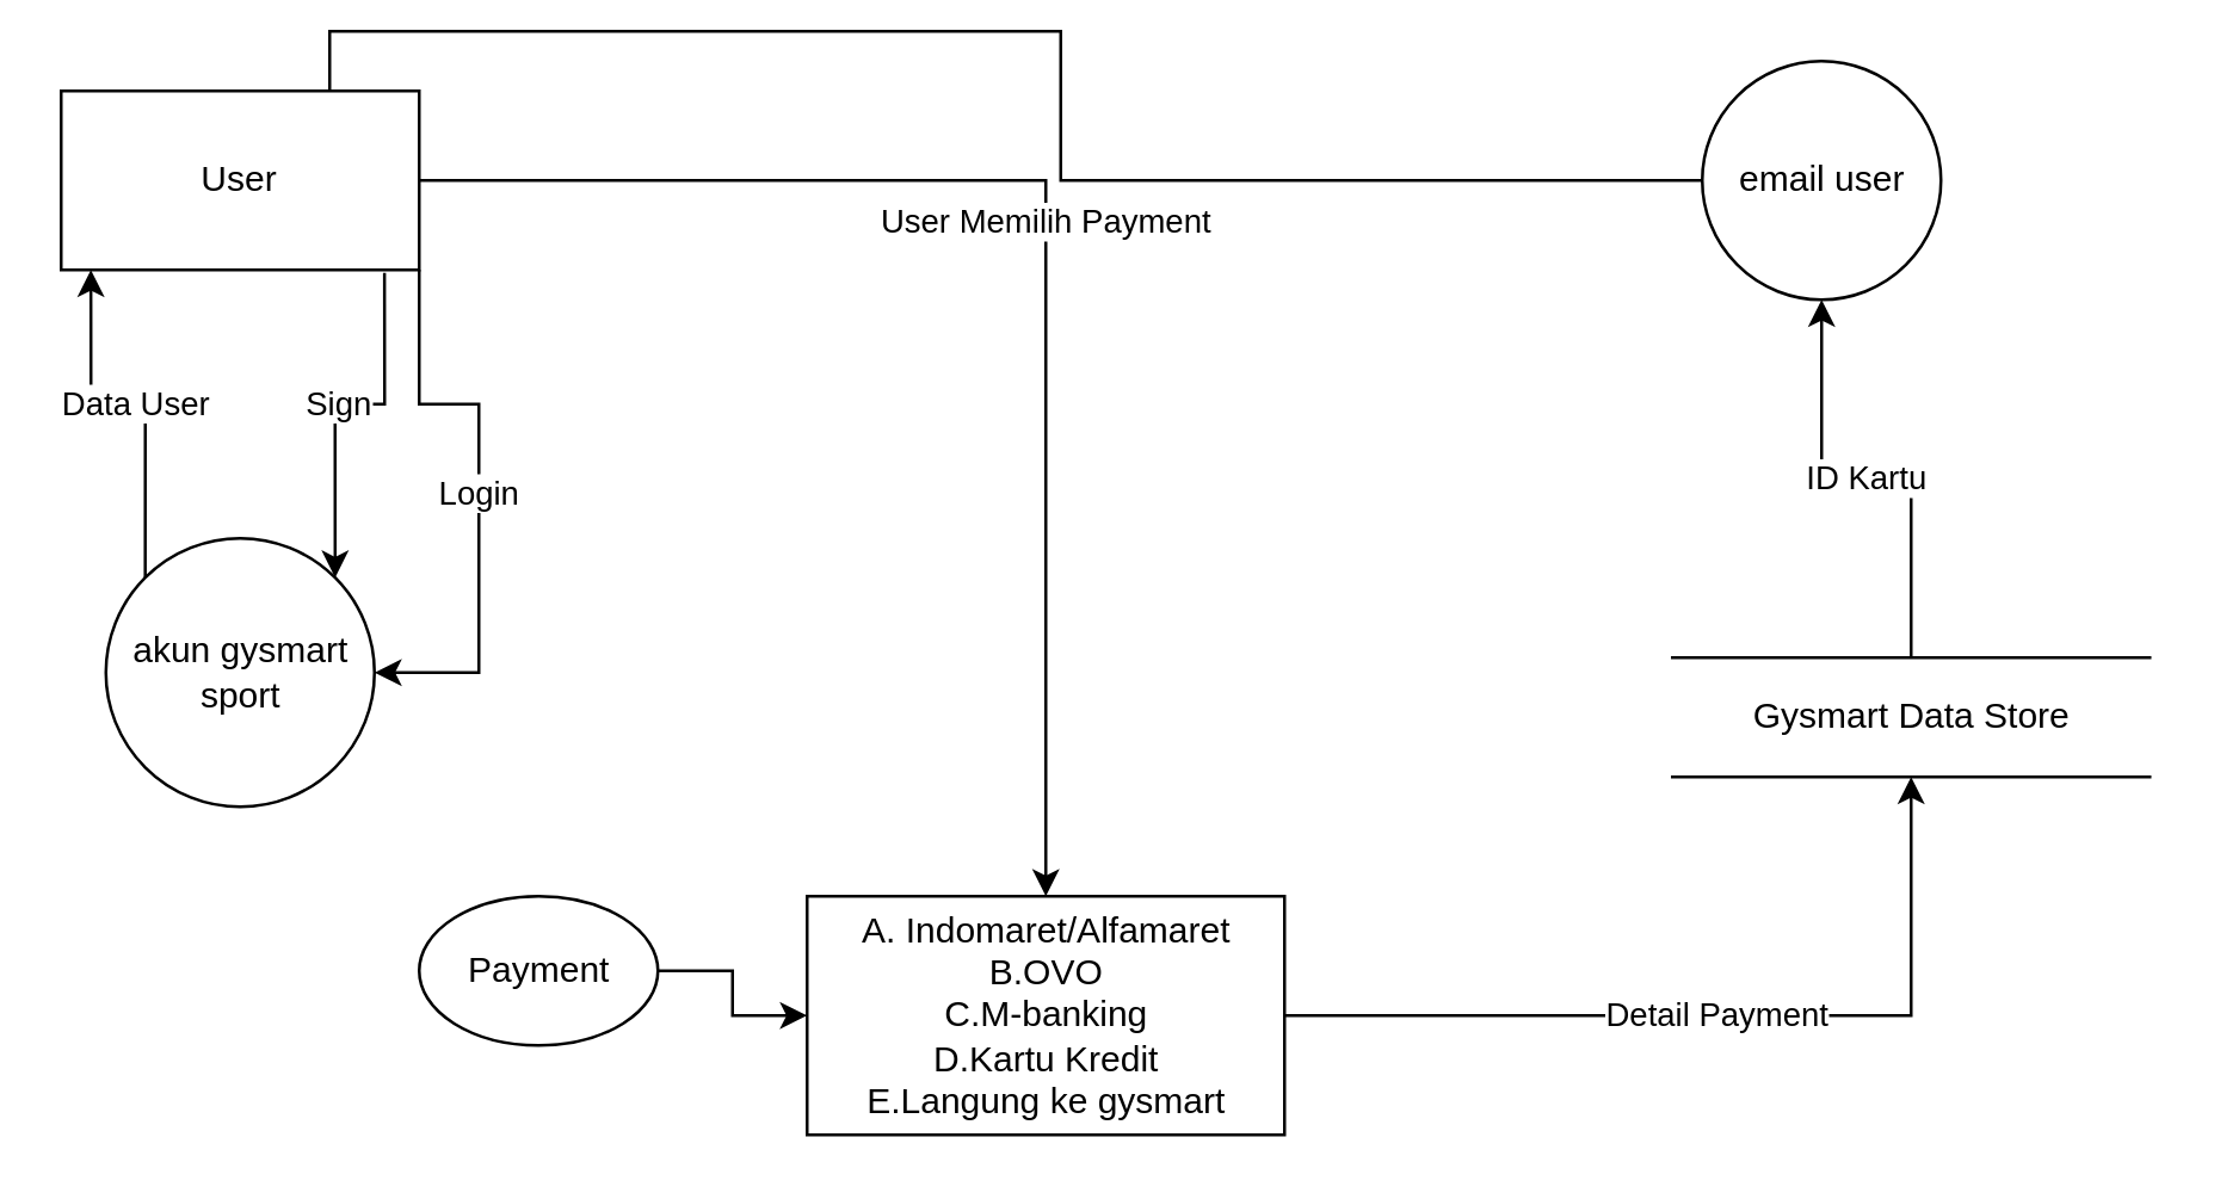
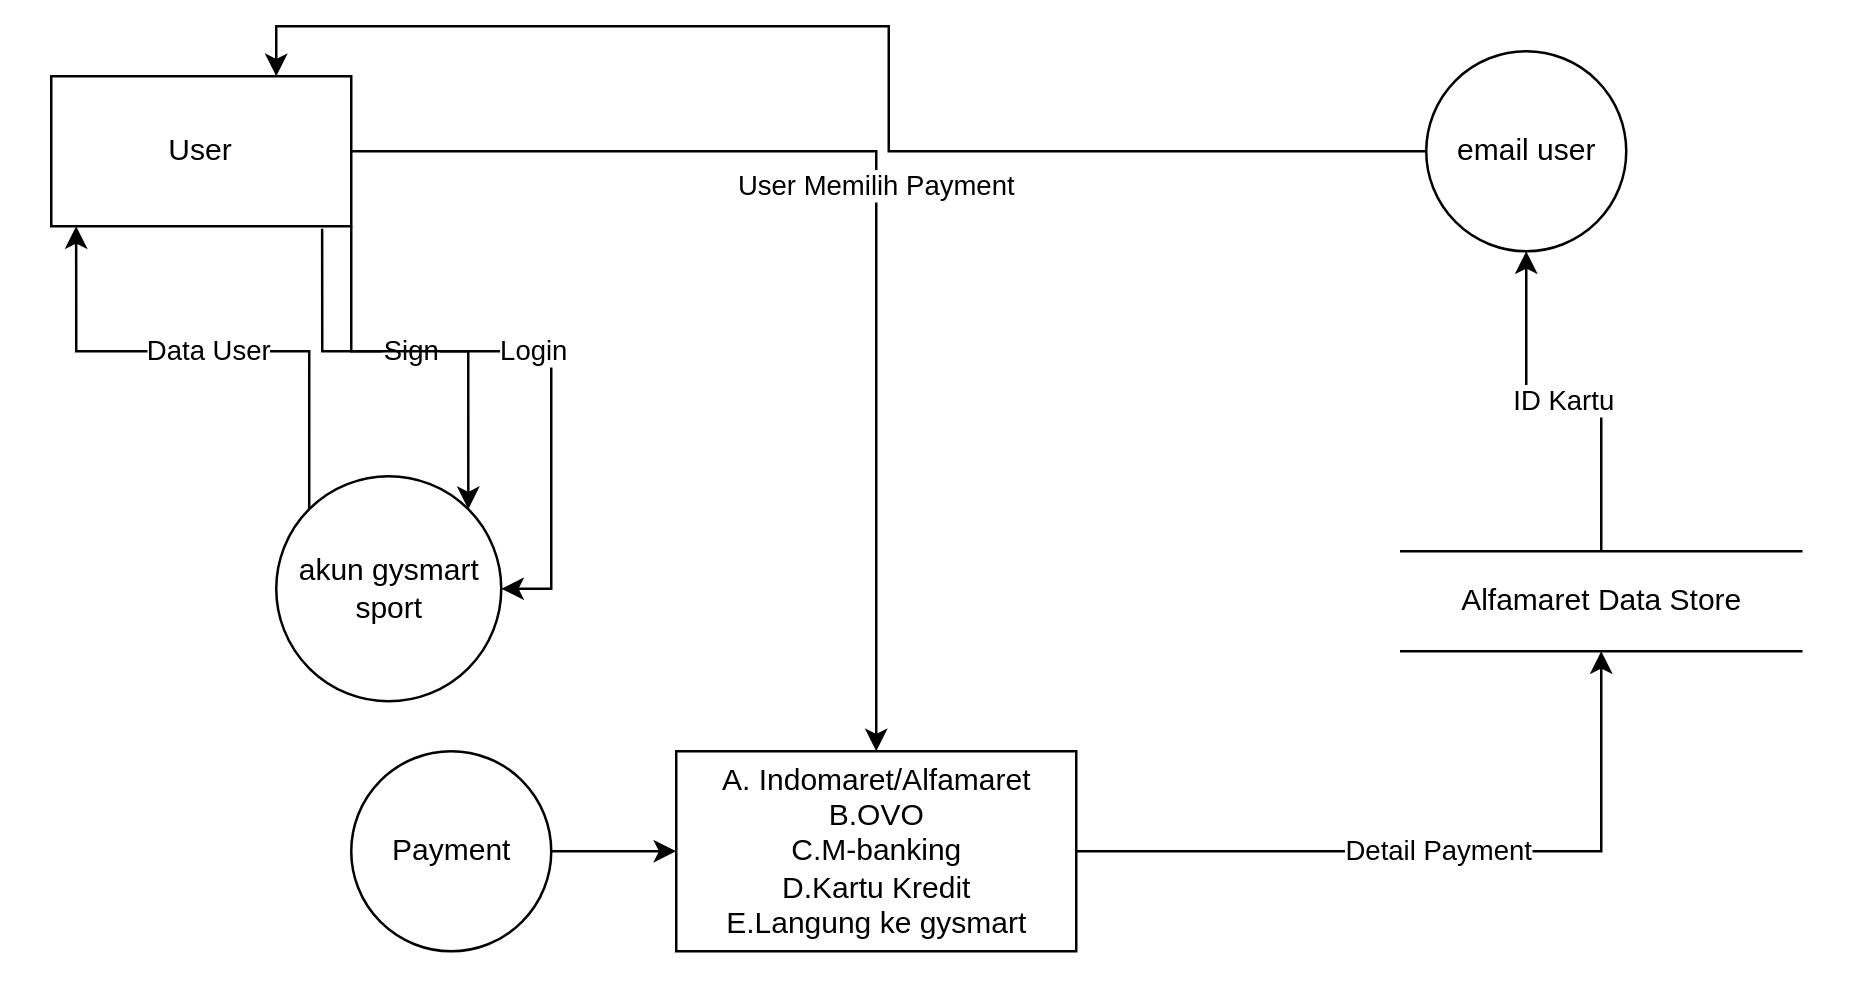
- <mxCell id="14" style="edgeStyle=orthogonalEdgeStyle;rounded=0;orthogonalLoop=1;jettySize=auto;html=1;exitX=0;exitY=0.5;exitDx=0;exitDy=0;entryX=0.75;entryY=0;entryDx=0;entryDy=0;endArrow=none;" edge="1" parent="1" source="15" target="5"><mxGeometry relative="1" as="geometry" /></mxCell>
+ <mxCell id="14" style="edgeStyle=orthogonalEdgeStyle;rounded=0;orthogonalLoop=1;jettySize=auto;html=1;exitX=0;exitY=0.5;exitDx=0;exitDy=0;entryX=0.75;entryY=0;entryDx=0;entryDy=0;" edge="1" parent="1" source="15" target="5"><mxGeometry relative="1" as="geometry" /></mxCell>
- <mxCell id="7" value="&lt;div&gt;akun gysmart&lt;/div&gt;&lt;div&gt;sport&lt;br&gt;&lt;/div&gt;" style="shape=ellipse;html=1;dashed=0;whitespace=wrap;aspect=fixed;perimeter=ellipsePerimeter;" vertex="1" parent="1"><mxGeometry x="35" y="180" width="90" height="90" as="geometry" /></mxCell>
+ <mxCell id="7" value="&lt;div&gt;akun gysmart&lt;/div&gt;&lt;div&gt;sport&lt;br&gt;&lt;/div&gt;" style="shape=ellipse;html=1;dashed=0;whitespace=wrap;aspect=fixed;perimeter=ellipsePerimeter;" vertex="1" parent="1"><mxGeometry x="110" y="190" width="90" height="90" as="geometry" /></mxCell>
- <mxCell id="13" value="Gysmart Data Store" style="html=1;dashed=0;whitespace=wrap;shape=partialRectangle;right=0;left=0;" vertex="1" parent="1"><mxGeometry x="560" y="220" width="160" height="40" as="geometry" /></mxCell>
+ <mxCell id="13" value="Alfamaret Data Store" style="html=1;dashed=0;whitespace=wrap;shape=partialRectangle;right=0;left=0;" vertex="1" parent="1"><mxGeometry x="560" y="220" width="160" height="40" as="geometry" /></mxCell>
- <mxCell id="9" value="Payment" style="shape=ellipse;html=1;dashed=0;whitespace=wrap;aspect=fixed;perimeter=ellipsePerimeter;" vertex="1" parent="1"><mxGeometry x="140" y="300" width="80" height="50" as="geometry" /></mxCell>
+ <mxCell id="9" value="Payment" style="shape=ellipse;html=1;dashed=0;whitespace=wrap;aspect=fixed;perimeter=ellipsePerimeter;" vertex="1" parent="1"><mxGeometry x="140" y="300" width="80" height="80" as="geometry" /></mxCell>
